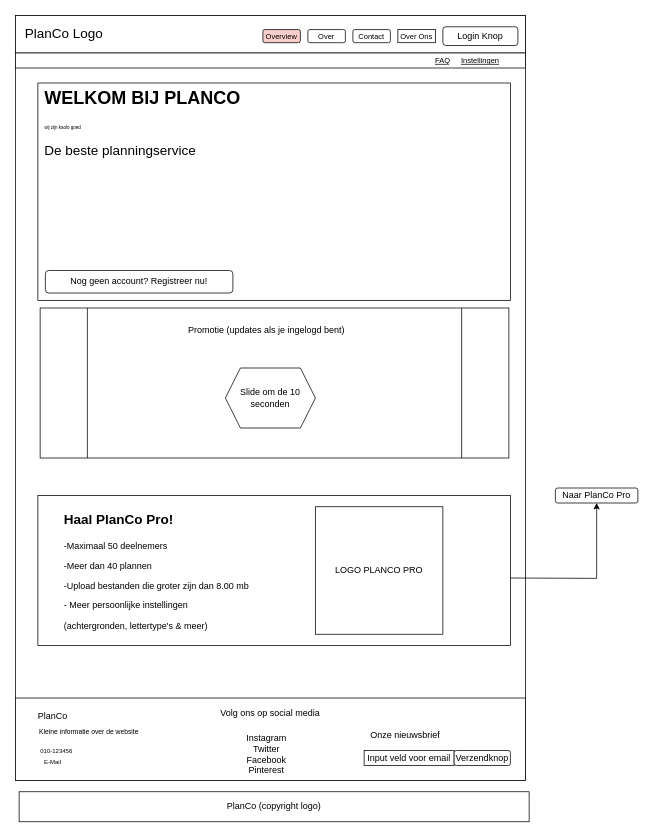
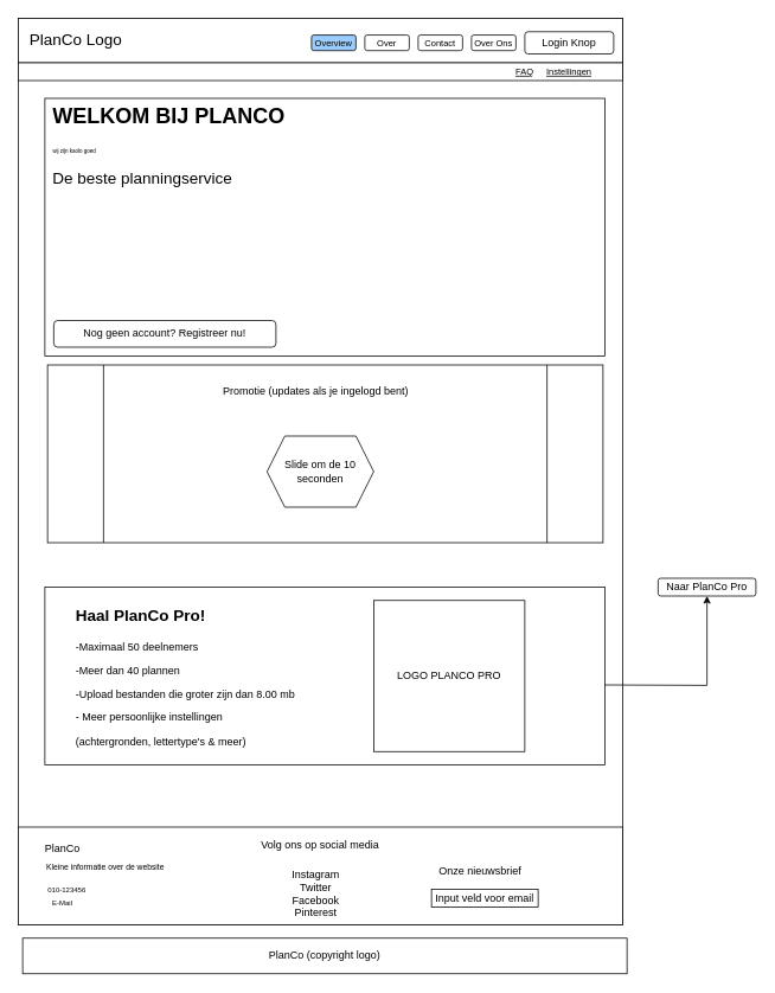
- <mxCell id="6" value="&lt;span style=&quot;font-size: 10px&quot;&gt;Overview&lt;/span&gt;" style="rounded=1;whiteSpace=wrap;html=1;fillColor=#f8cecc;" vertex="1" parent="1"><mxGeometry x="350" y="38.75" width="50" height="17.5" as="geometry" /></mxCell>
+ <mxCell id="6" value="&lt;span style=&quot;font-size: 10px&quot;&gt;Overview&lt;/span&gt;" style="rounded=1;whiteSpace=wrap;html=1;fillColor=#99CCFF;" vertex="1" parent="1"><mxGeometry x="350" y="38.75" width="50" height="17.5" as="geometry" /></mxCell>
- <mxCell id="8" value="&lt;span style=&quot;font-size: 10px&quot;&gt;Over Ons&lt;/span&gt;" style="whiteSpace=wrap;html=1;rounded=0;" vertex="1" parent="1"><mxGeometry x="530" y="38.75" width="50" height="17.5" as="geometry" /></mxCell>
+ <mxCell id="8" value="&lt;span style=&quot;font-size: 10px&quot;&gt;Over Ons&lt;/span&gt;" style="rounded=1;whiteSpace=wrap;html=1;" vertex="1" parent="1"><mxGeometry x="530" y="38.75" width="50" height="17.5" as="geometry" /></mxCell>
- <mxCell id="22" value="Verzendknop" style="rounded=1;whiteSpace=wrap;html=1;fillColor=#FFFFFF;" vertex="1" parent="1"><mxGeometry x="605" y="1000" width="75" height="20" as="geometry" /></mxCell>
